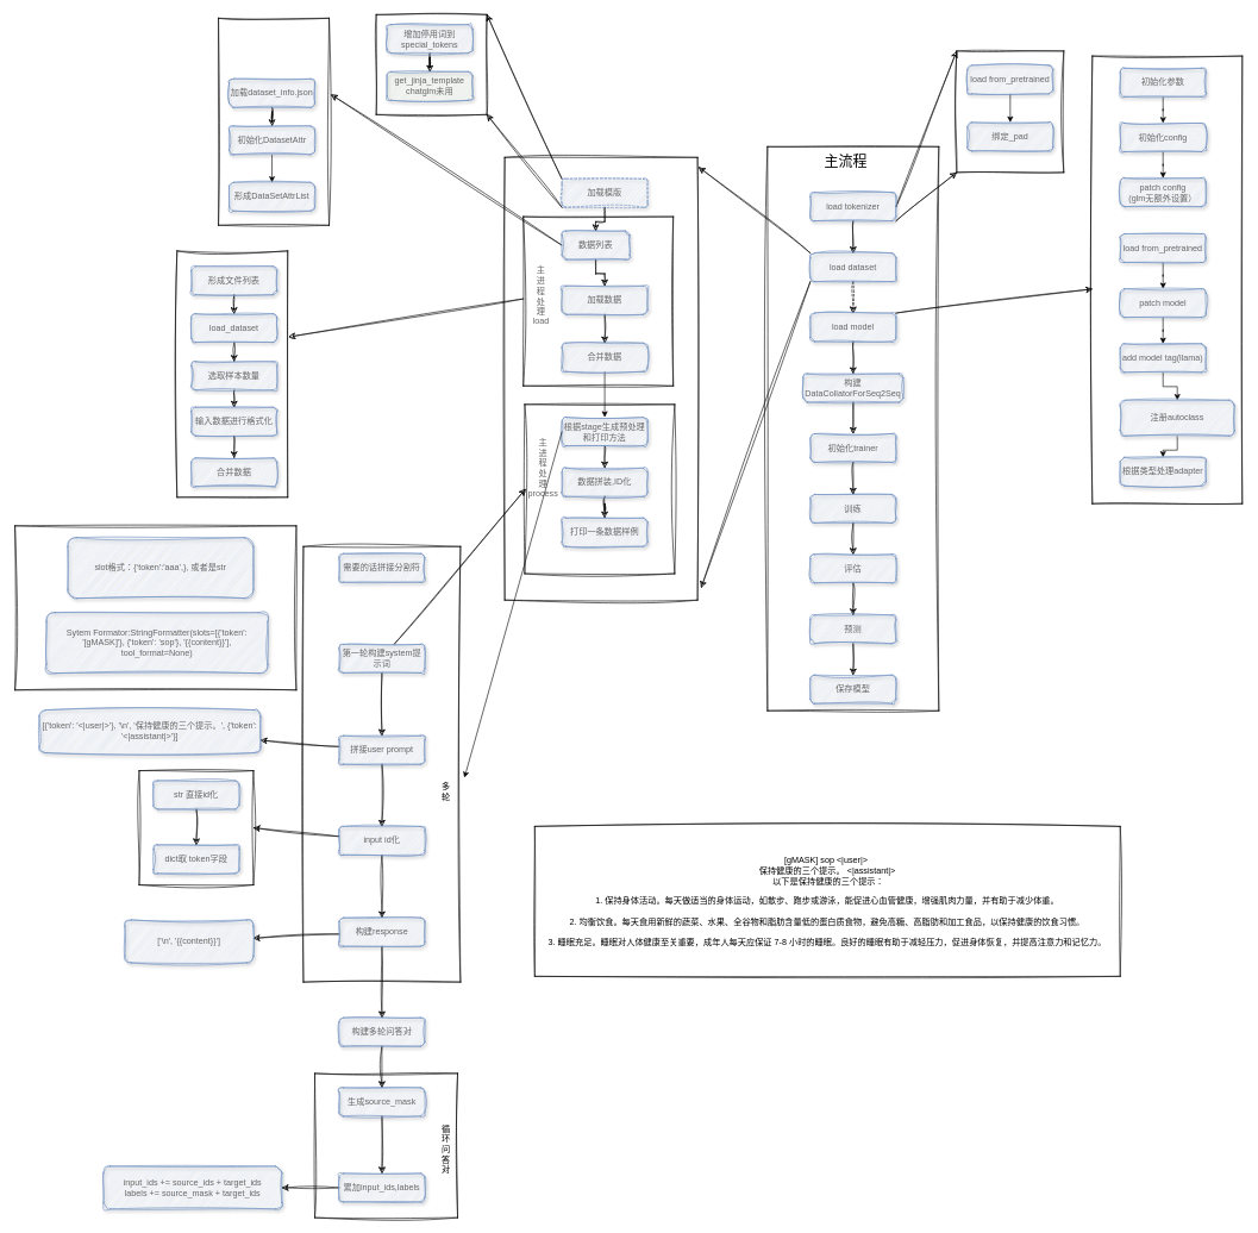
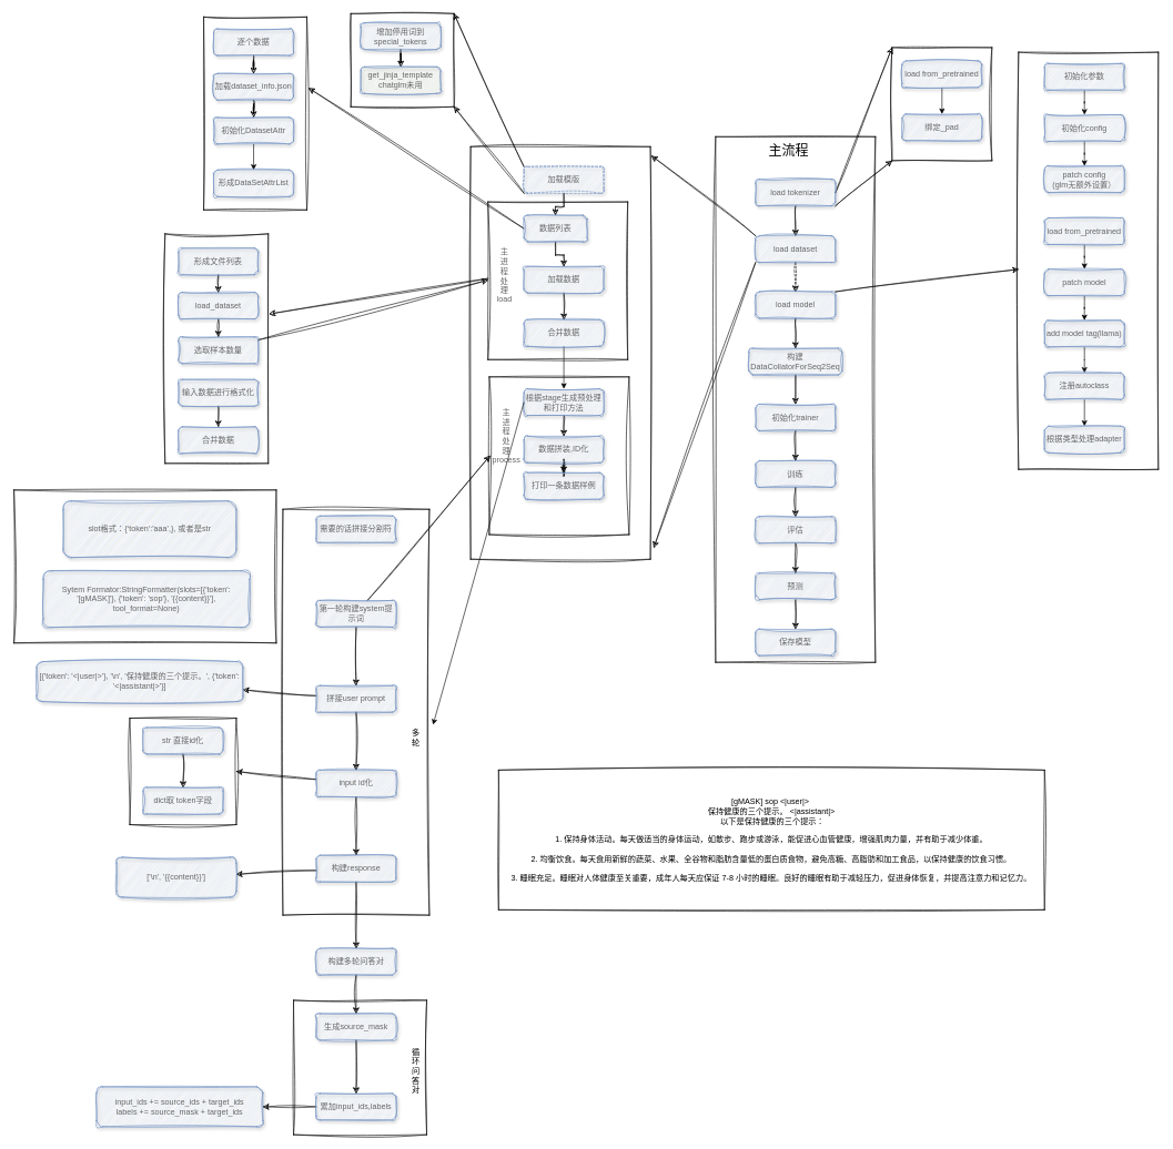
+ <mxCell id="81" value="逐个数据" style="rounded=1;whiteSpace=wrap;html=1;fontSize=12;glass=0;strokeWidth=1;shadow=1;fillColor=#dae8fc;strokeColor=#6c8ebf;sketch=1;curveFitting=1;jiggle=2;fontColor=#666666;container=0;" vertex="1" parent="1"><mxGeometry x="320" y="43" width="120" height="40" as="geometry" /></mxCell>
+ <mxCell id="80" value="" style="edgeStyle=orthogonalEdgeStyle;rounded=0;orthogonalLoop=1;jettySize=auto;html=1;sketch=1;curveFitting=1;jiggle=2;" edge="1" parent="1" source="81" target="77"><mxGeometry relative="1" as="geometry"><mxPoint x="382.5" y="109" as="targetPoint" /></mxGeometry></mxCell>
- <mxCell id="89" value="" style="edgeStyle=none;rounded=0;orthogonalLoop=1;jettySize=auto;html=1;sketch=1;curveFitting=1;jiggle=2;" edge="1" parent="83" source="90" target="92"><mxGeometry relative="1" as="geometry" /></mxCell>
+ <mxCell id="89" value="" style="edgeStyle=none;rounded=0;orthogonalLoop=1;jettySize=auto;html=1;sketch=1;curveFitting=1;jiggle=2;" edge="1" parent="83" source="90" target="41"><mxGeometry relative="1" as="geometry" /></mxCell>
- <mxCell id="67" value="注册autoclass" style="rounded=1;whiteSpace=wrap;html=1;fontSize=12;glass=0;strokeWidth=1;shadow=1;fillColor=#dae8fc;strokeColor=#6c8ebf;sketch=1;curveFitting=1;jiggle=2;fontColor=#666666;" vertex="1" parent="1"><mxGeometry x="1568" y="560" width="160" height="50" as="geometry" /></mxCell>
+ <mxCell id="67" value="注册autoclass" style="rounded=1;whiteSpace=wrap;html=1;fontSize=12;glass=0;strokeWidth=1;shadow=1;fillColor=#dae8fc;strokeColor=#6c8ebf;sketch=1;curveFitting=1;jiggle=2;fontColor=#666666;" vertex="1" parent="1"><mxGeometry x="1568" y="560" width="120" height="40" as="geometry" /></mxCell>
- <mxCell id="52" value="打印一条数据样例" style="rounded=1;whiteSpace=wrap;html=1;fontSize=12;glass=0;strokeWidth=1;shadow=1;fillColor=#dae8fc;strokeColor=#6c8ebf;sketch=1;curveFitting=1;jiggle=2;fontColor=#666666;" vertex="1" parent="1"><mxGeometry x="786" y="725" width="120" height="40" as="geometry" /></mxCell>
+ <mxCell id="52" value="打印一条数据样例" style="rounded=1;whiteSpace=wrap;html=1;fontSize=12;glass=0;strokeWidth=1;shadow=1;fillColor=#dae8fc;strokeColor=#6c8ebf;sketch=1;curveFitting=1;jiggle=2;fontColor=#666666;" vertex="1" parent="1"><mxGeometry x="786" y="710" width="120" height="40" as="geometry" /></mxCell>
